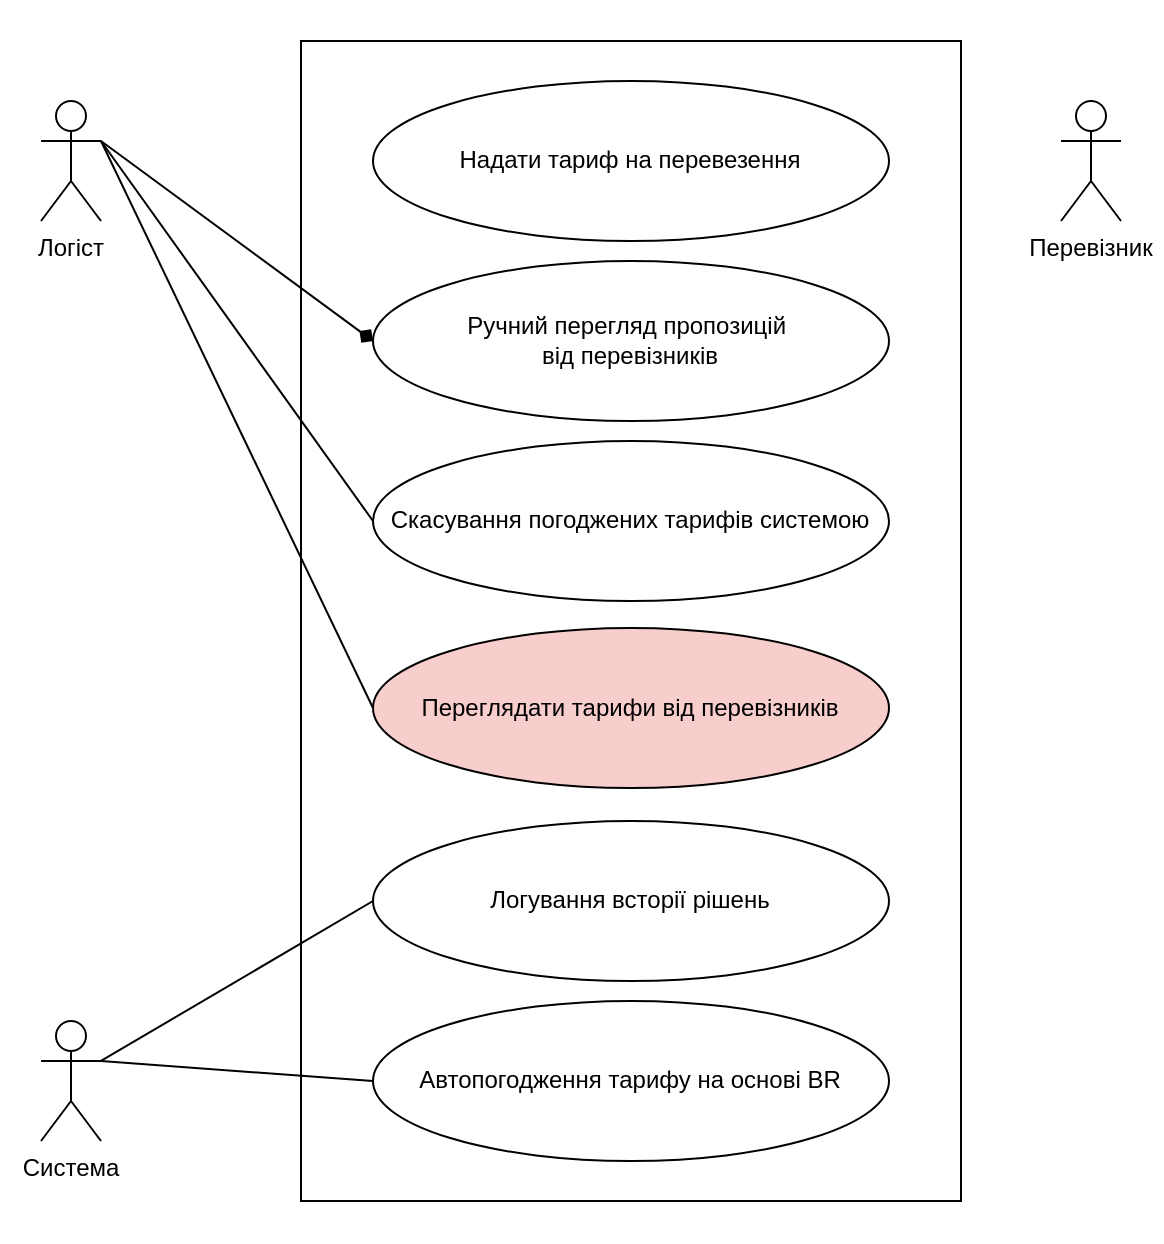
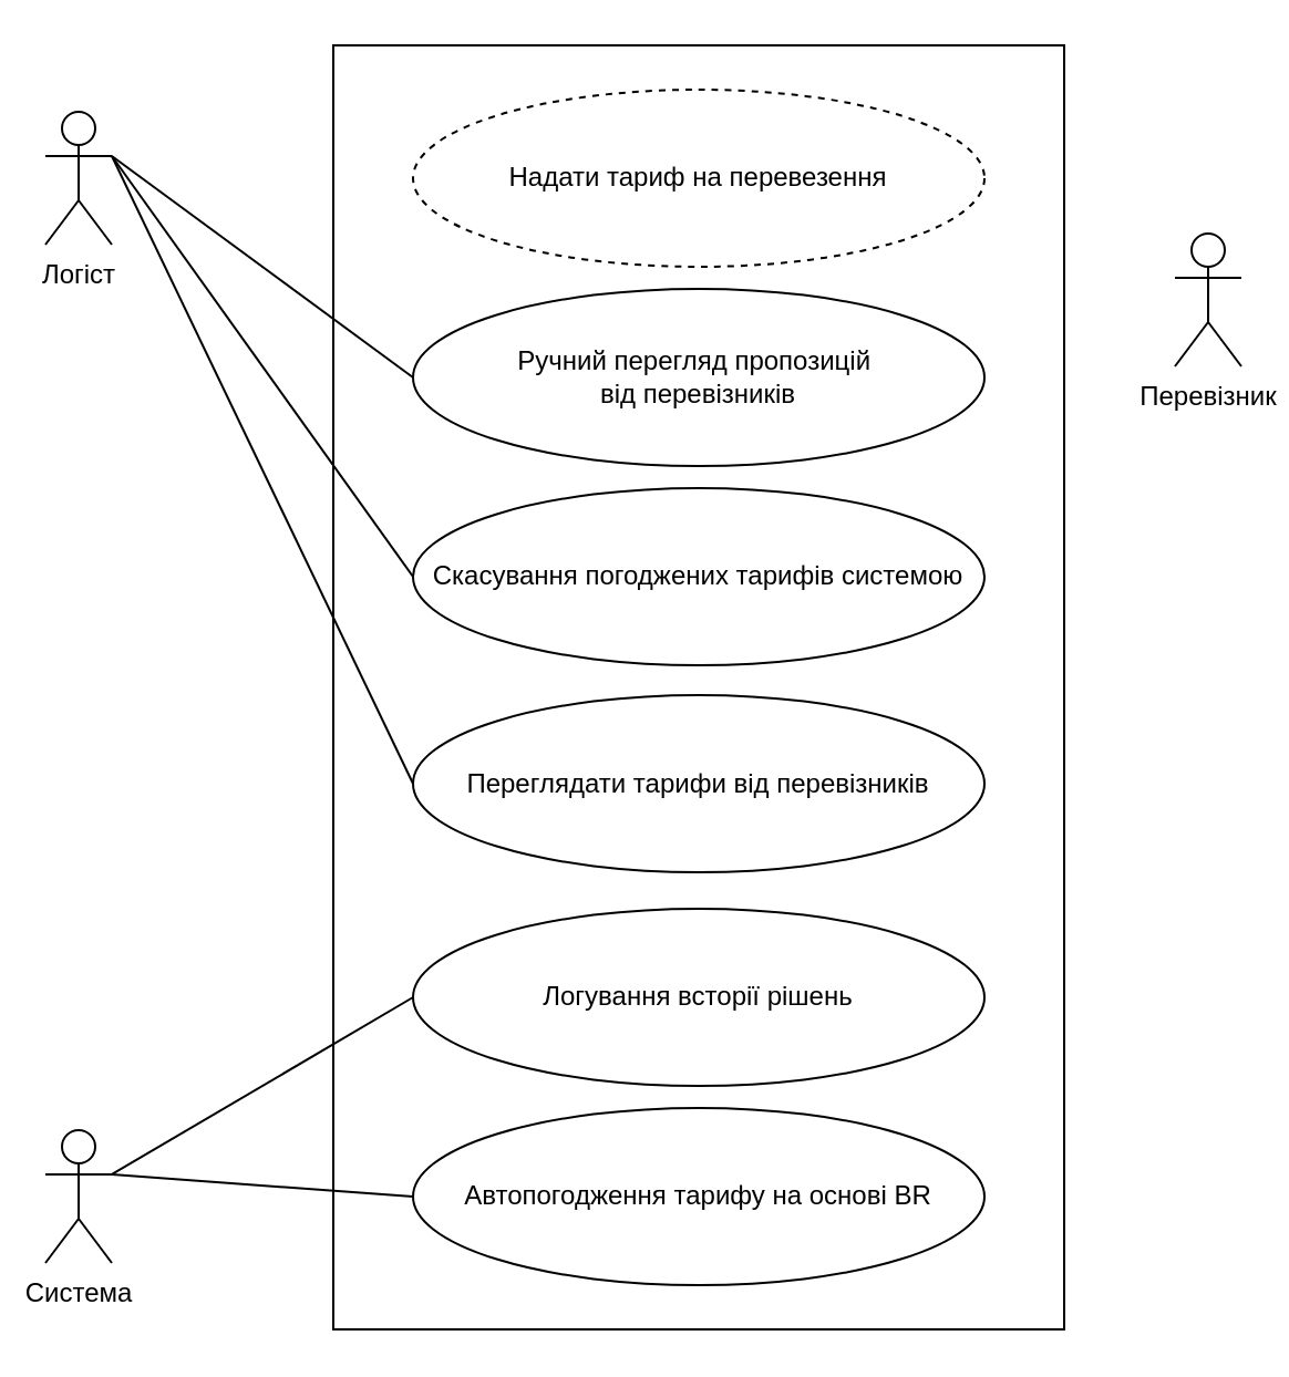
- <mxCell id="3" value="Надати тариф на перевезення" style="ellipse;whiteSpace=wrap;html=1;" vertex="1" parent="1"><mxGeometry x="186" y="40" width="258" height="80" as="geometry" /></mxCell>
+ <mxCell id="3" value="Надати тариф на перевезення" style="ellipse;whiteSpace=wrap;html=1;dashed=1;" vertex="1" parent="1"><mxGeometry x="186" y="40" width="258" height="80" as="geometry" /></mxCell>
- <mxCell id="9" value="Перевізник" style="shape=umlActor;verticalLabelPosition=bottom;verticalAlign=top;html=1;outlineConnect=0;" vertex="1" parent="1"><mxGeometry x="530" y="50" width="30" height="60" as="geometry" /></mxCell>
+ <mxCell id="9" value="Перевізник" style="shape=umlActor;verticalLabelPosition=bottom;verticalAlign=top;html=1;outlineConnect=0;" vertex="1" parent="1"><mxGeometry x="530" y="105" width="30" height="60" as="geometry" /></mxCell>
- <mxCell id="12" value="" style="endArrow=diamond;html=1;rounded=0;exitX=1;exitY=0.333;exitDx=0;exitDy=0;exitPerimeter=0;entryX=0;entryY=0.5;entryDx=0;entryDy=0;" edge="1" parent="1" source="11" target="8"><mxGeometry width="50" height="50" relative="1" as="geometry"><mxPoint x="70" y="80" as="sourcePoint" /><mxPoint x="120" y="30" as="targetPoint" /></mxGeometry></mxCell>
+ <mxCell id="12" value="" style="endArrow=none;html=1;rounded=0;exitX=1;exitY=0.333;exitDx=0;exitDy=0;exitPerimeter=0;entryX=0;entryY=0.5;entryDx=0;entryDy=0;" edge="1" parent="1" source="11" target="8"><mxGeometry width="50" height="50" relative="1" as="geometry"><mxPoint x="70" y="80" as="sourcePoint" /><mxPoint x="120" y="30" as="targetPoint" /></mxGeometry></mxCell>
- <mxCell id="4" value="Переглядати тарифи від перевізників" style="ellipse;whiteSpace=wrap;html=1;fillColor=#f8cecc;" vertex="1" parent="1"><mxGeometry x="186" y="313.5" width="258" height="80" as="geometry" /></mxCell>
+ <mxCell id="4" value="Переглядати тарифи від перевізників" style="ellipse;whiteSpace=wrap;html=1;" vertex="1" parent="1"><mxGeometry x="186" y="313.5" width="258" height="80" as="geometry" /></mxCell>
